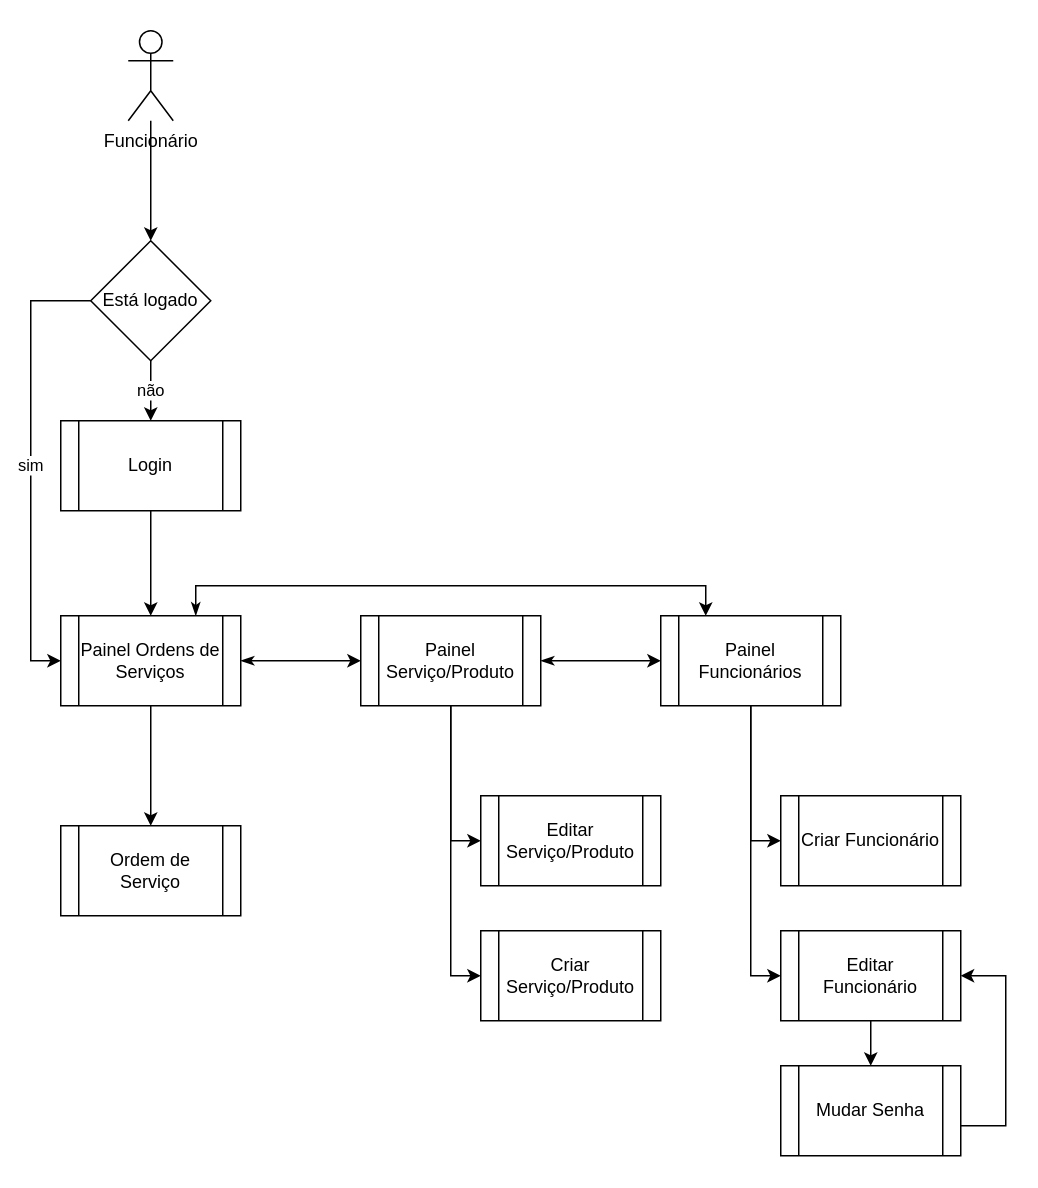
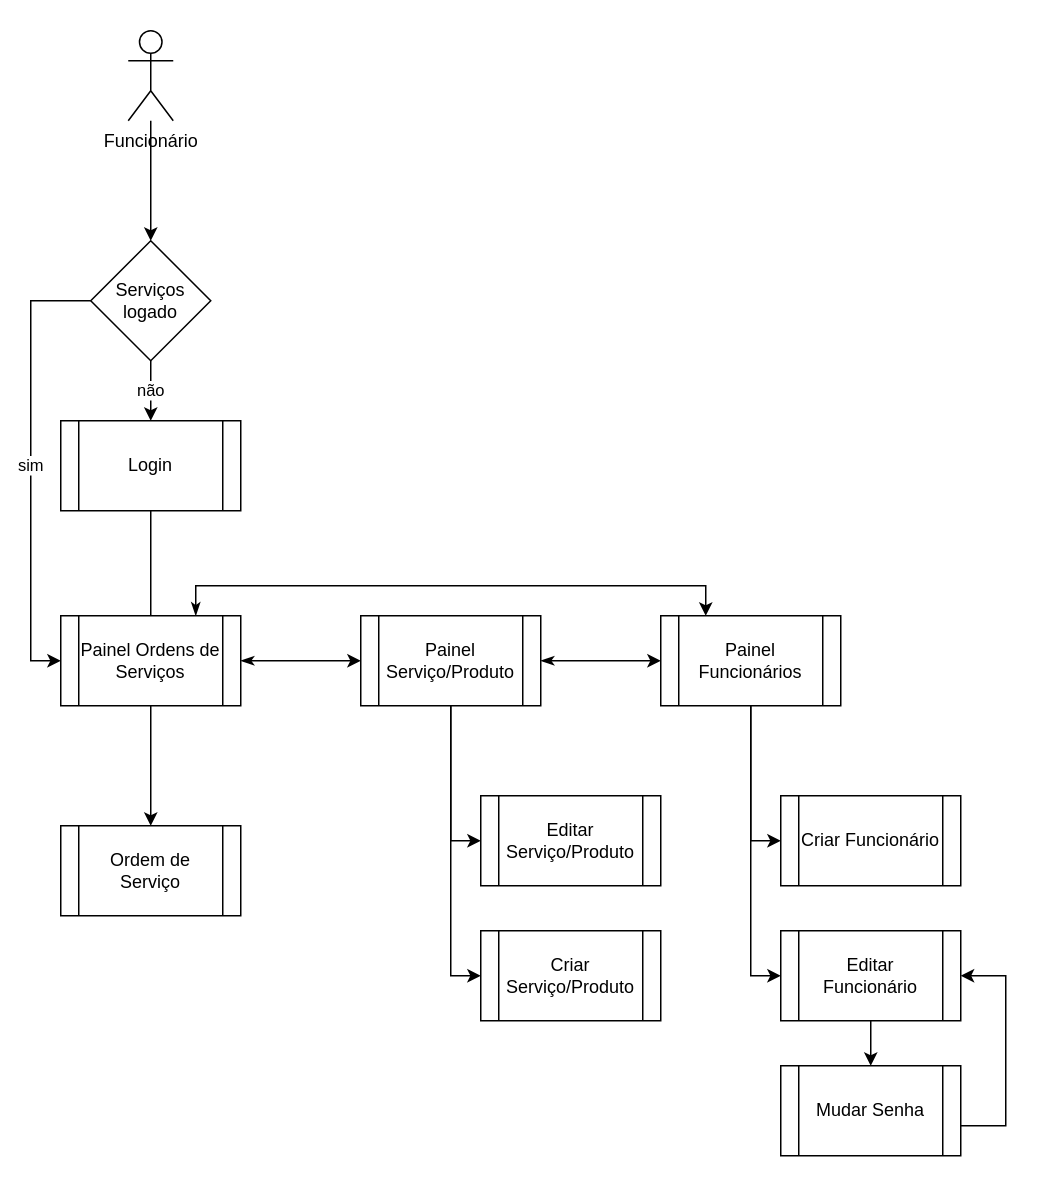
- <mxCell id="8" value="Está logado" style="rhombus;whiteSpace=wrap;html=1;" vertex="1" parent="1"><mxGeometry x="60" y="160" width="80" height="80" as="geometry" /></mxCell>
+ <mxCell id="8" value="Serviços logado" style="rhombus;whiteSpace=wrap;html=1;" vertex="1" parent="1"><mxGeometry x="60" y="160" width="80" height="80" as="geometry" /></mxCell>
- <mxCell id="4" style="edgeStyle=orthogonalEdgeStyle;rounded=0;orthogonalLoop=1;jettySize=auto;html=1;" edge="1" parent="1" source="5" target="12"><mxGeometry relative="1" as="geometry"><mxPoint x="100" y="410" as="targetPoint" /></mxGeometry></mxCell>
+ <mxCell id="4" style="edgeStyle=orthogonalEdgeStyle;rounded=0;orthogonalLoop=1;jettySize=auto;html=1;endArrow=none;" edge="1" parent="1" source="5" target="12"><mxGeometry relative="1" as="geometry"><mxPoint x="100" y="410" as="targetPoint" /></mxGeometry></mxCell>
